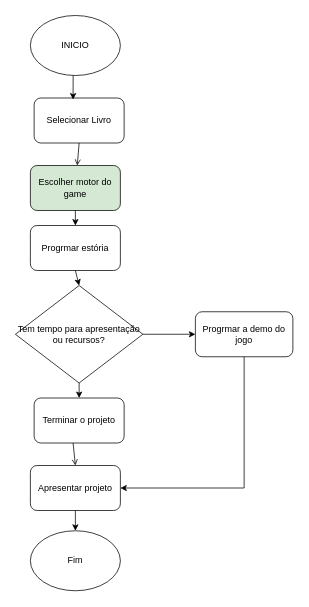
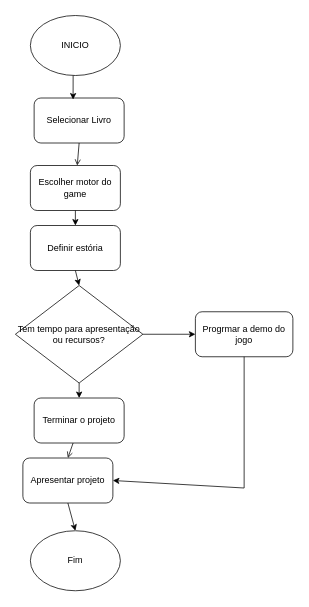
- <mxCell id="4" value="Escolher motor do game" style="rounded=1;whiteSpace=wrap;html=1;fillColor=#d5e8d4;" vertex="1" parent="1"><mxGeometry x="40" y="220" width="120" height="60" as="geometry" /></mxCell>
+ <mxCell id="4" value="Escolher motor do game" style="rounded=1;whiteSpace=wrap;html=1;" vertex="1" parent="1"><mxGeometry x="40" y="220" width="120" height="60" as="geometry" /></mxCell>
- <mxCell id="5" value="Progrmar estória" style="rounded=1;whiteSpace=wrap;html=1;" vertex="1" parent="1"><mxGeometry x="40" y="300" width="120" height="60" as="geometry" /></mxCell>
+ <mxCell id="5" value="Definir estória" style="rounded=1;whiteSpace=wrap;html=1;" vertex="1" parent="1"><mxGeometry x="40" y="300" width="120" height="60" as="geometry" /></mxCell>
- <mxCell id="9" value="Apresentar projeto" style="rounded=1;whiteSpace=wrap;html=1;" vertex="1" parent="1"><mxGeometry x="40" y="620" width="120" height="60" as="geometry" /></mxCell>
+ <mxCell id="9" value="Apresentar projeto" style="rounded=1;whiteSpace=wrap;html=1;" vertex="1" parent="1"><mxGeometry x="30" y="610" width="120" height="60" as="geometry" /></mxCell>
